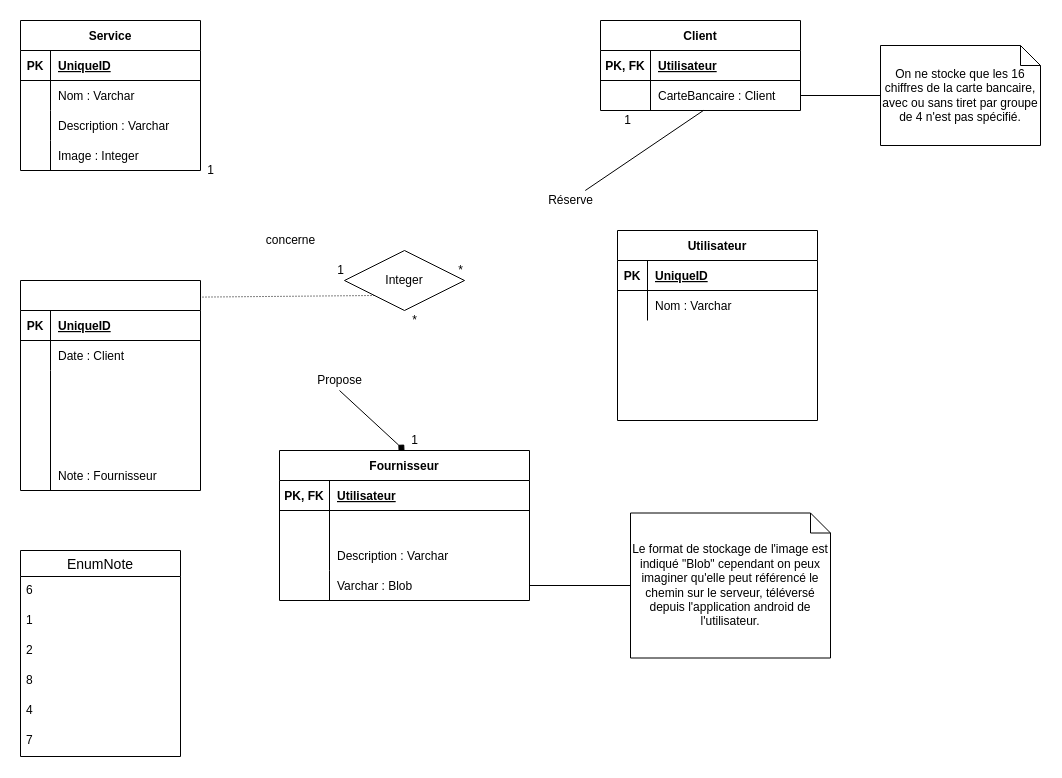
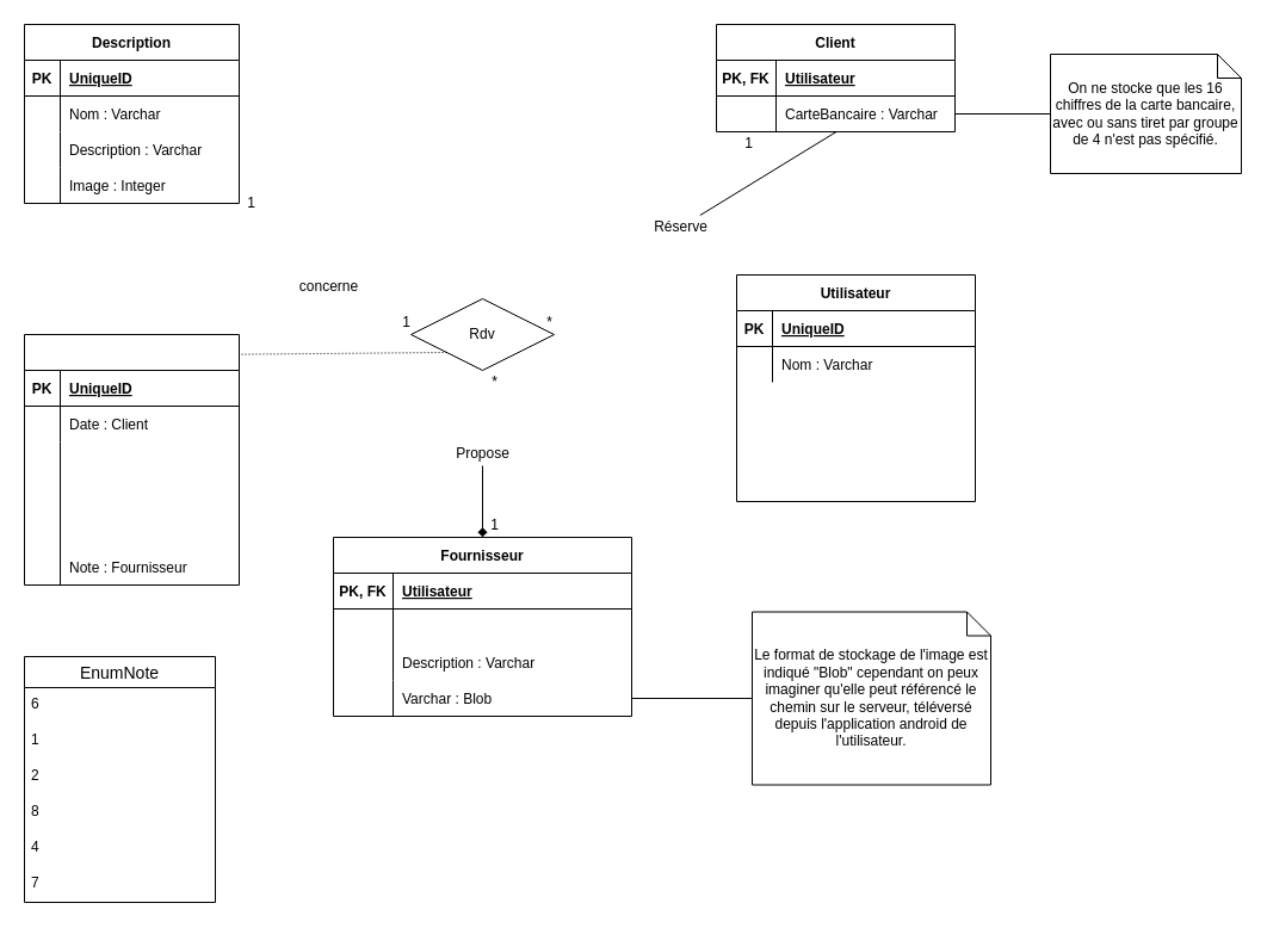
- <mxCell id="2" value="Service" style="shape=table;startSize=30;container=1;collapsible=1;childLayout=tableLayout;fixedRows=1;rowLines=0;fontStyle=1;align=center;resizeLast=1;" parent="1" vertex="1"><mxGeometry x="20" y="20" width="180" height="150" as="geometry" /></mxCell>
+ <mxCell id="2" value="Description" style="shape=table;startSize=30;container=1;collapsible=1;childLayout=tableLayout;fixedRows=1;rowLines=0;fontStyle=1;align=center;resizeLast=1;" parent="1" vertex="1"><mxGeometry x="20" y="20" width="180" height="150" as="geometry" /></mxCell>
- <mxCell id="33" value="CarteBancaire : Client" style="shape=partialRectangle;connectable=0;fillColor=none;top=0;left=0;bottom=0;right=0;align=left;spacingLeft=6;overflow=hidden;" parent="31" vertex="1"><mxGeometry x="50" width="150" height="30" as="geometry" /></mxCell>
+ <mxCell id="33" value="CarteBancaire : Varchar" style="shape=partialRectangle;connectable=0;fillColor=none;top=0;left=0;bottom=0;right=0;align=left;spacingLeft=6;overflow=hidden;" parent="31" vertex="1"><mxGeometry x="50" width="150" height="30" as="geometry" /></mxCell>
- <mxCell id="62" value="Réserve" style="text;html=1;align=center;verticalAlign=middle;resizable=0;points=[];autosize=1;" parent="1" vertex="1"><mxGeometry x="540" y="190" width="60" height="20" as="geometry" /></mxCell>
+ <mxCell id="62" value="Réserve" style="text;html=1;align=center;verticalAlign=middle;resizable=0;points=[];autosize=1;" parent="1" vertex="1"><mxGeometry x="540" y="180" width="60" height="20" as="geometry" /></mxCell>
- <mxCell id="61" value="concerne" style="text;html=1;align=center;verticalAlign=middle;resizable=0;points=[];autosize=1;" parent="1" vertex="1"><mxGeometry x="255" y="230" width="70" height="20" as="geometry" /></mxCell>
+ <mxCell id="61" value="concerne" style="text;html=1;align=center;verticalAlign=middle;resizable=0;points=[];autosize=1;" parent="1" vertex="1"><mxGeometry x="240" y="230" width="70" height="20" as="geometry" /></mxCell>
- <mxCell id="34" value="&lt;div&gt;Integer&lt;/div&gt;" style="shape=rhombus;perimeter=rhombusPerimeter;whiteSpace=wrap;html=1;align=center;" parent="1" vertex="1"><mxGeometry x="344" y="250" width="120" height="60" as="geometry" /></mxCell>
+ <mxCell id="34" value="&lt;div&gt;Rdv&lt;/div&gt;" style="shape=rhombus;perimeter=rhombusPerimeter;whiteSpace=wrap;html=1;align=center;" parent="1" vertex="1"><mxGeometry x="344" y="250" width="120" height="60" as="geometry" /></mxCell>
- <mxCell id="60" value="Propose" style="text;html=1;align=center;verticalAlign=middle;resizable=0;points=[];autosize=1;" parent="1" vertex="1"><mxGeometry x="309" y="370" width="60" height="20" as="geometry" /></mxCell>
+ <mxCell id="60" value="Propose" style="text;html=1;align=center;verticalAlign=middle;resizable=0;points=[];autosize=1;" parent="1" vertex="1"><mxGeometry x="374" y="370" width="60" height="20" as="geometry" /></mxCell>
